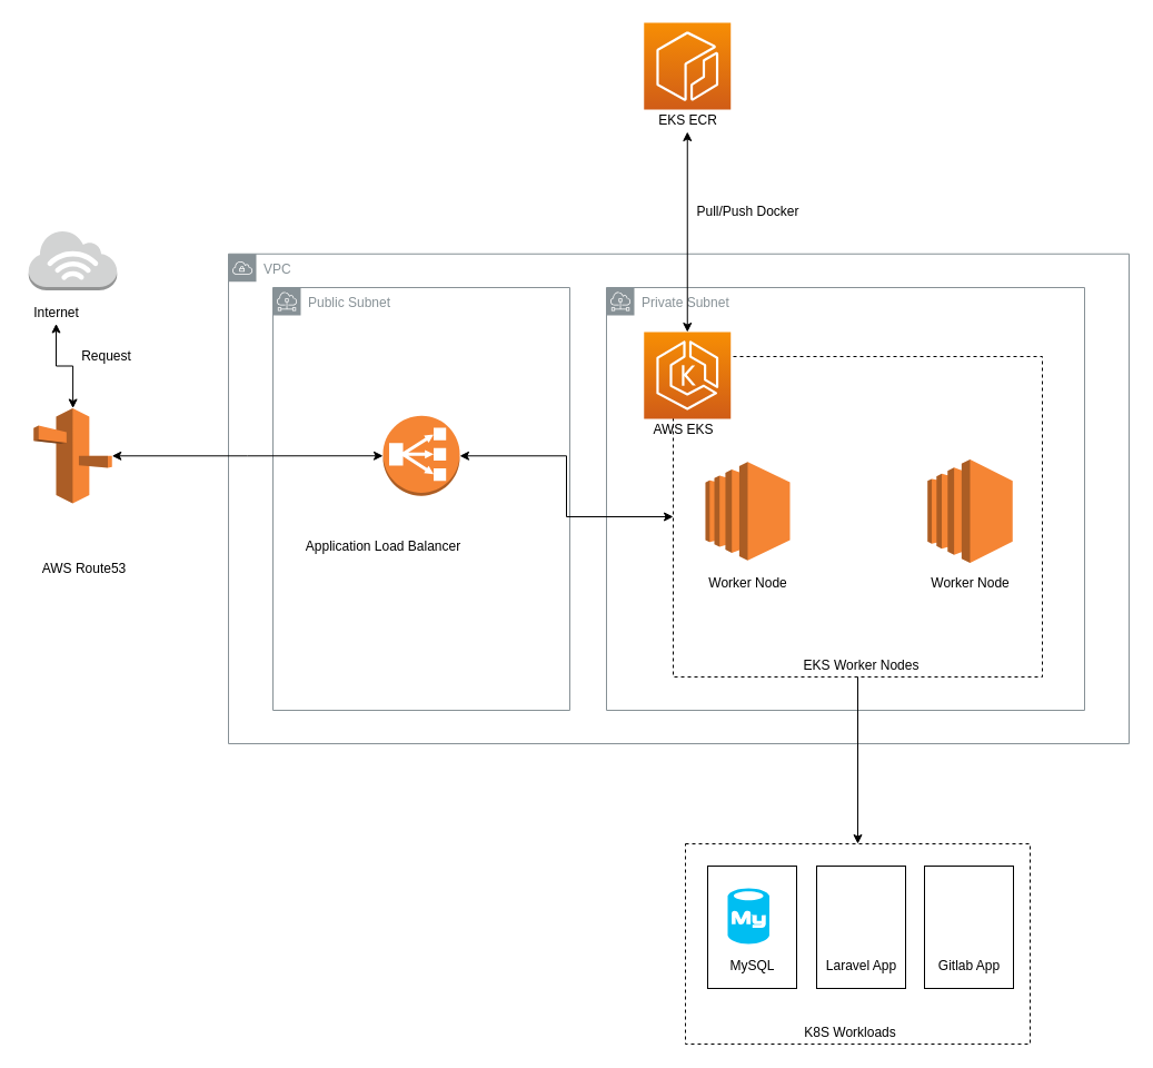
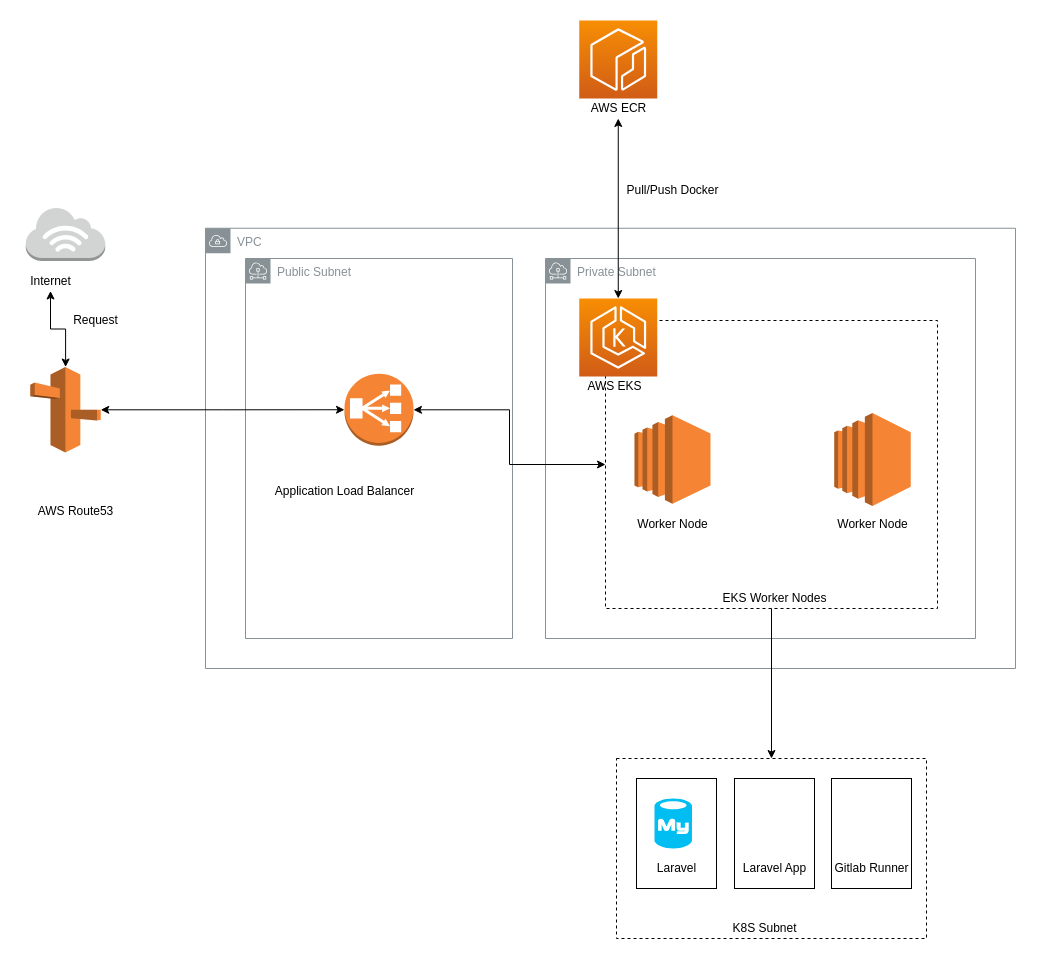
- <mxCell id="31" value="EKS ECR" style="text;html=1;align=center;verticalAlign=middle;resizable=0;points=[];autosize=1;strokeColor=none;fillColor=none;" vertex="1" parent="1"><mxGeometry x="582.75" y="98" width="70" height="20" as="geometry" /></mxCell>
+ <mxCell id="31" value="AWS ECR" style="text;html=1;align=center;verticalAlign=middle;resizable=0;points=[];autosize=1;strokeColor=none;fillColor=none;" vertex="1" parent="1"><mxGeometry x="582.75" y="98" width="70" height="20" as="geometry" /></mxCell>
- <mxCell id="24" value="MySQL" style="text;html=1;align=center;verticalAlign=middle;resizable=0;points=[];autosize=1;strokeColor=none;fillColor=none;" parent="1" vertex="1"><mxGeometry x="646" y="858" width="60" height="20" as="geometry" /></mxCell>
+ <mxCell id="24" value="Laravel" style="text;html=1;align=center;verticalAlign=middle;resizable=0;points=[];autosize=1;strokeColor=none;fillColor=none;" parent="1" vertex="1"><mxGeometry x="646" y="858" width="60" height="20" as="geometry" /></mxCell>
- <mxCell id="27" value="Gitlab App" style="text;html=1;align=center;verticalAlign=middle;resizable=0;points=[];autosize=1;strokeColor=none;fillColor=none;" parent="1" vertex="1"><mxGeometry x="826" y="858" width="90" height="20" as="geometry" /></mxCell>
+ <mxCell id="27" value="Gitlab Runner" style="text;html=1;align=center;verticalAlign=middle;resizable=0;points=[];autosize=1;strokeColor=none;fillColor=none;" parent="1" vertex="1"><mxGeometry x="826" y="858" width="90" height="20" as="geometry" /></mxCell>
- <mxCell id="22" value="K8S Workloads" style="text;html=1;align=center;verticalAlign=middle;resizable=0;points=[];autosize=1;strokeColor=none;fillColor=none;" parent="1" vertex="1"><mxGeometry x="714" y="918" width="100" height="20" as="geometry" /></mxCell>
+ <mxCell id="22" value="K8S Subnet" style="text;html=1;align=center;verticalAlign=middle;resizable=0;points=[];autosize=1;strokeColor=none;fillColor=none;" parent="1" vertex="1"><mxGeometry x="714" y="918" width="100" height="20" as="geometry" /></mxCell>
